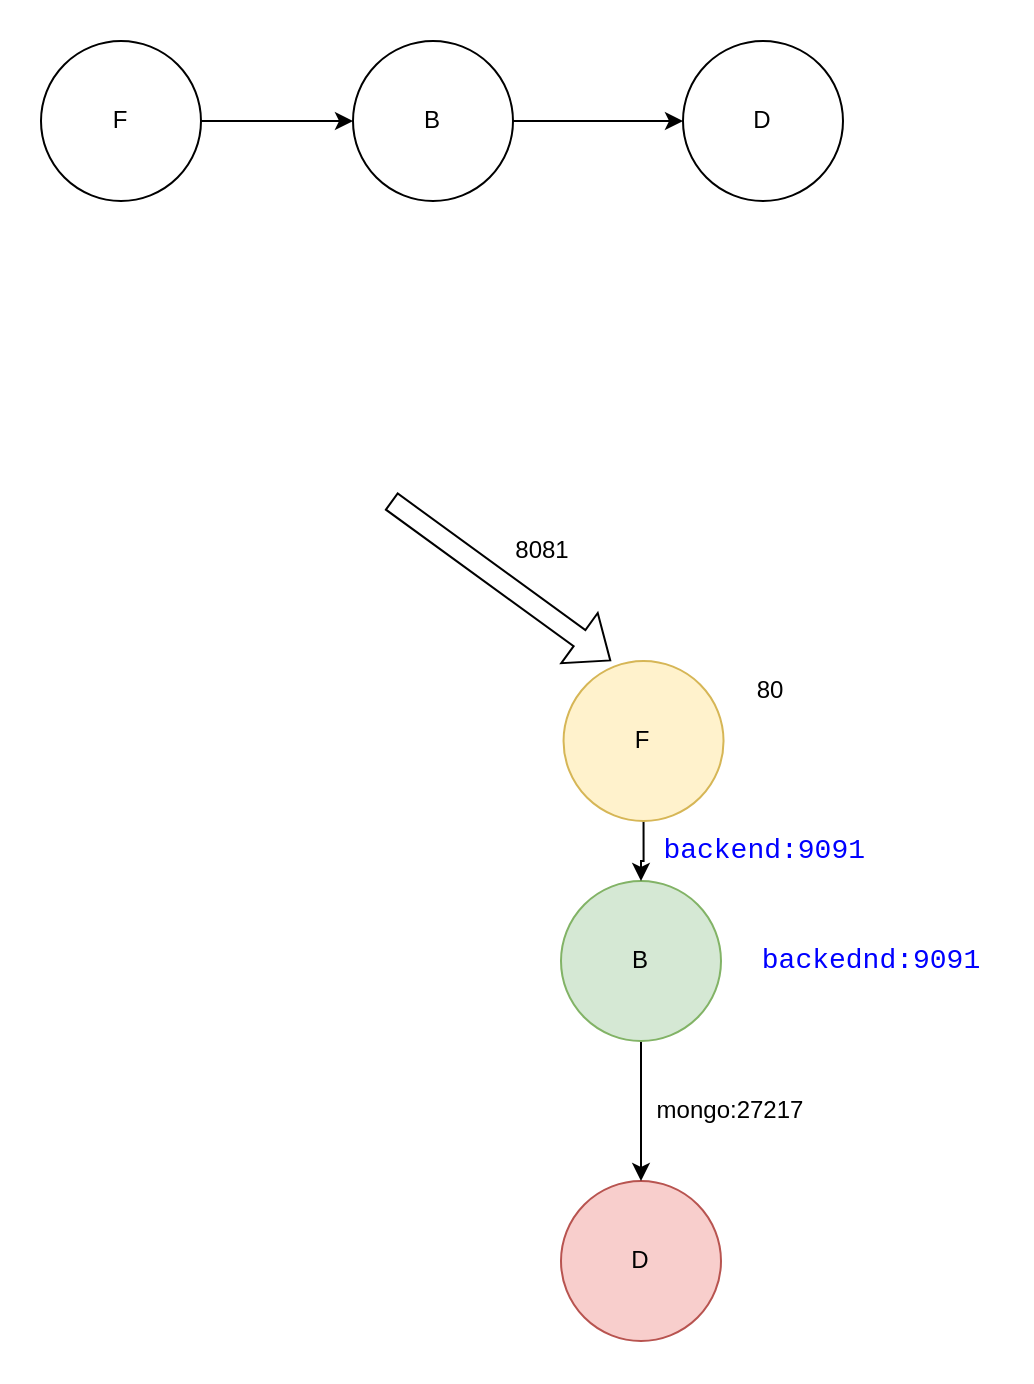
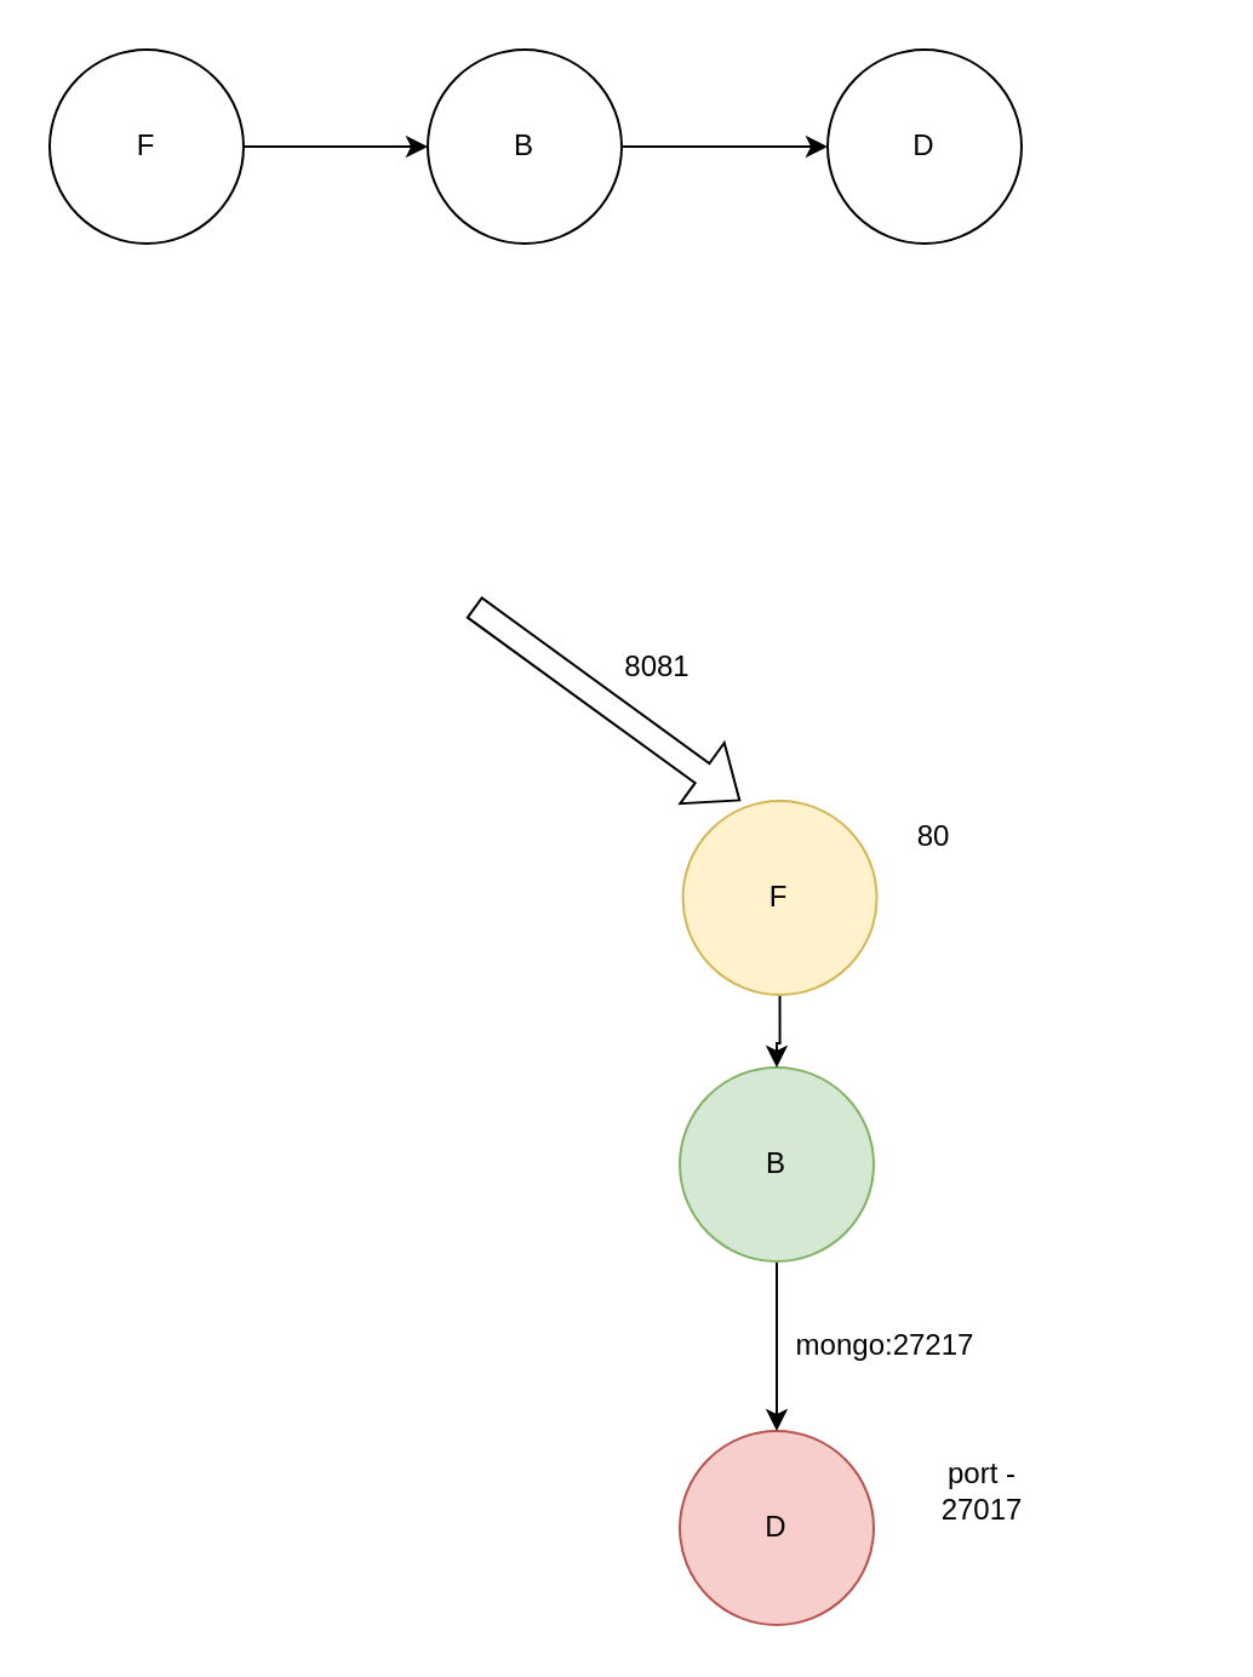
- <mxCell id="10" value="&lt;div style=&quot;background-color: rgb(255, 255, 255); font-family: Consolas, &amp;quot;Courier New&amp;quot;, monospace; font-size: 14px; line-height: 19px; white-space-collapse: preserve;&quot;&gt;&lt;span style=&quot;color: #0000ff;&quot;&gt;backend:9091&lt;/span&gt; &amp;nbsp;&lt;/div&gt;" style="text;html=1;align=center;verticalAlign=middle;resizable=0;points=[];autosize=1;strokeColor=none;fillColor=none;" vertex="1" parent="1"><mxGeometry x="325" y="410" width="130" height="30" as="geometry" /></mxCell>
- <mxCell id="9" value="&lt;div style=&quot;background-color: rgb(255, 255, 255); font-family: Consolas, &amp;quot;Courier New&amp;quot;, monospace; font-size: 14px; line-height: 19px; white-space-collapse: preserve;&quot;&gt;&lt;span style=&quot;color: #0000ff;&quot;&gt;backednd:9091&lt;/span&gt;&lt;/div&gt;" style="text;html=1;align=center;verticalAlign=middle;resizable=0;points=[];autosize=1;strokeColor=none;fillColor=none;" vertex="1" parent="1"><mxGeometry x="375" y="465" width="120" height="30" as="geometry" /></mxCell>
+ <mxCell id="7" value="port - 27017" style="text;html=1;align=center;verticalAlign=middle;whiteSpace=wrap;rounded=0;" vertex="1" parent="1"><mxGeometry x="375" y="600" width="60" height="30" as="geometry" /></mxCell>
